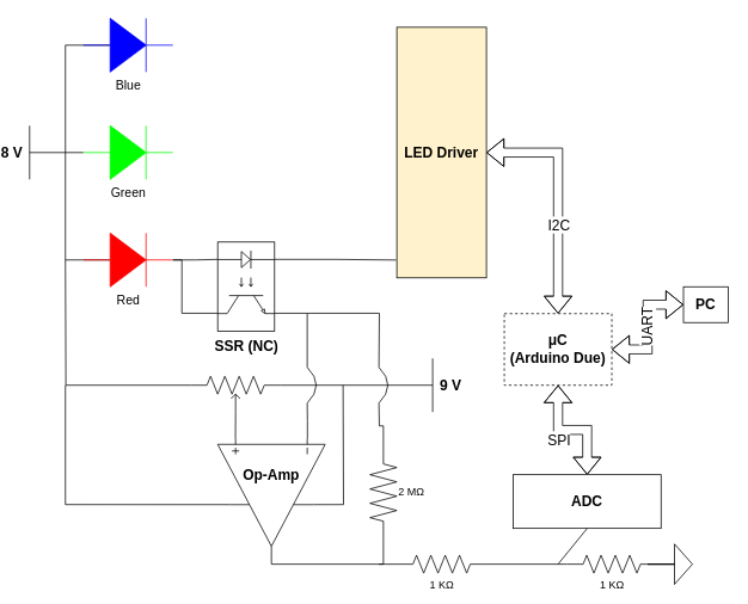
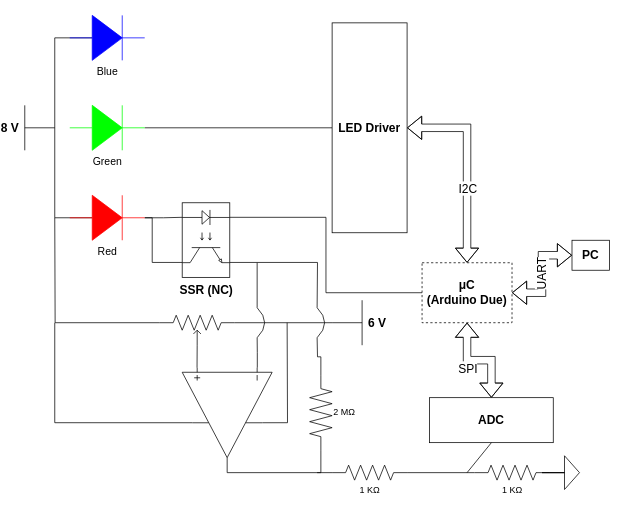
- <mxCell id="9" style="edgeStyle=orthogonalEdgeStyle;rounded=0;orthogonalLoop=1;jettySize=auto;html=1;exitX=0.5;exitY=0;exitDx=0;exitDy=0;exitPerimeter=0;entryX=0;entryY=0.5;entryDx=0;entryDy=0;entryPerimeter=0;endArrow=none;endFill=0;" edge="1" parent="1" source="10" target="5"><mxGeometry relative="1" as="geometry" /></mxCell>
+ <mxCell id="4" style="edgeStyle=orthogonalEdgeStyle;rounded=0;orthogonalLoop=1;jettySize=auto;html=1;exitX=1;exitY=0.5;exitDx=0;exitDy=0;exitPerimeter=0;entryX=0;entryY=0.5;entryDx=0;entryDy=0;fontSize=16;endArrow=none;endFill=0;" edge="1" parent="1" source="5" target="32"><mxGeometry relative="1" as="geometry" /></mxCell>
- <mxCell id="32" value="&lt;b&gt;&lt;font style=&quot;font-size: 16px;&quot;&gt;LED Driver&lt;/font&gt;&lt;/b&gt;" style="rounded=0;whiteSpace=wrap;html=1;fontSize=12;fillColor=#fff2cc;" vertex="1" parent="1"><mxGeometry x="430" y="30" width="100" height="280" as="geometry" /></mxCell>
+ <mxCell id="32" value="&lt;b&gt;&lt;font style=&quot;font-size: 16px;&quot;&gt;LED Driver&lt;/font&gt;&lt;/b&gt;" style="rounded=0;whiteSpace=wrap;html=1;fontSize=12;" vertex="1" parent="1"><mxGeometry x="430" y="30" width="100" height="280" as="geometry" /></mxCell>
- <mxCell id="12" style="edgeStyle=orthogonalEdgeStyle;rounded=0;orthogonalLoop=1;jettySize=auto;html=1;exitX=0.195;exitY=1;exitDx=0;exitDy=0;exitPerimeter=0;entryX=-0.008;entryY=0.929;entryDx=0;entryDy=0;entryPerimeter=0;fontSize=16;endArrow=none;endFill=0;" edge="1" parent="1" source="13" target="32"><mxGeometry relative="1" as="geometry" /></mxCell>
+ <mxCell id="12" style="edgeStyle=orthogonalEdgeStyle;rounded=0;orthogonalLoop=1;jettySize=auto;html=1;exitX=0.195;exitY=1;exitDx=0;exitDy=0;exitPerimeter=0;fontSize=16;endArrow=none;endFill=0;" edge="1" parent="1" source="13" target="38"><mxGeometry relative="1" as="geometry" /></mxCell>
- <mxCell id="29" value="9 V" style="verticalLabelPosition=middle;verticalAlign=middle;shape=mxgraph.electrical.signal_sources.vdd;shadow=0;dashed=0;align=center;strokeWidth=1;fontSize=16;html=1;flipV=1;fontStyle=1;direction=south;labelPosition=right;flipH=1;" vertex="1" parent="1"><mxGeometry x="430" y="400" width="40" height="60" as="geometry" /></mxCell>
+ <mxCell id="29" value="6 V" style="verticalLabelPosition=middle;verticalAlign=middle;shape=mxgraph.electrical.signal_sources.vdd;shadow=0;dashed=0;align=center;strokeWidth=1;fontSize=16;html=1;flipV=1;fontStyle=1;direction=south;labelPosition=right;flipH=1;" vertex="1" parent="1"><mxGeometry x="430" y="400" width="40" height="60" as="geometry" /></mxCell>
- <mxCell id="39" value="&lt;b&gt;&lt;font style=&quot;font-size: 16px;&quot;&gt;Op-Amp&lt;/font&gt;&lt;/b&gt;" style="rounded=0;whiteSpace=wrap;html=1;fontSize=12;strokeColor=none;fillColor=none;" vertex="1" parent="1"><mxGeometry x="240" y="510" width="100" height="40" as="geometry" /></mxCell>
